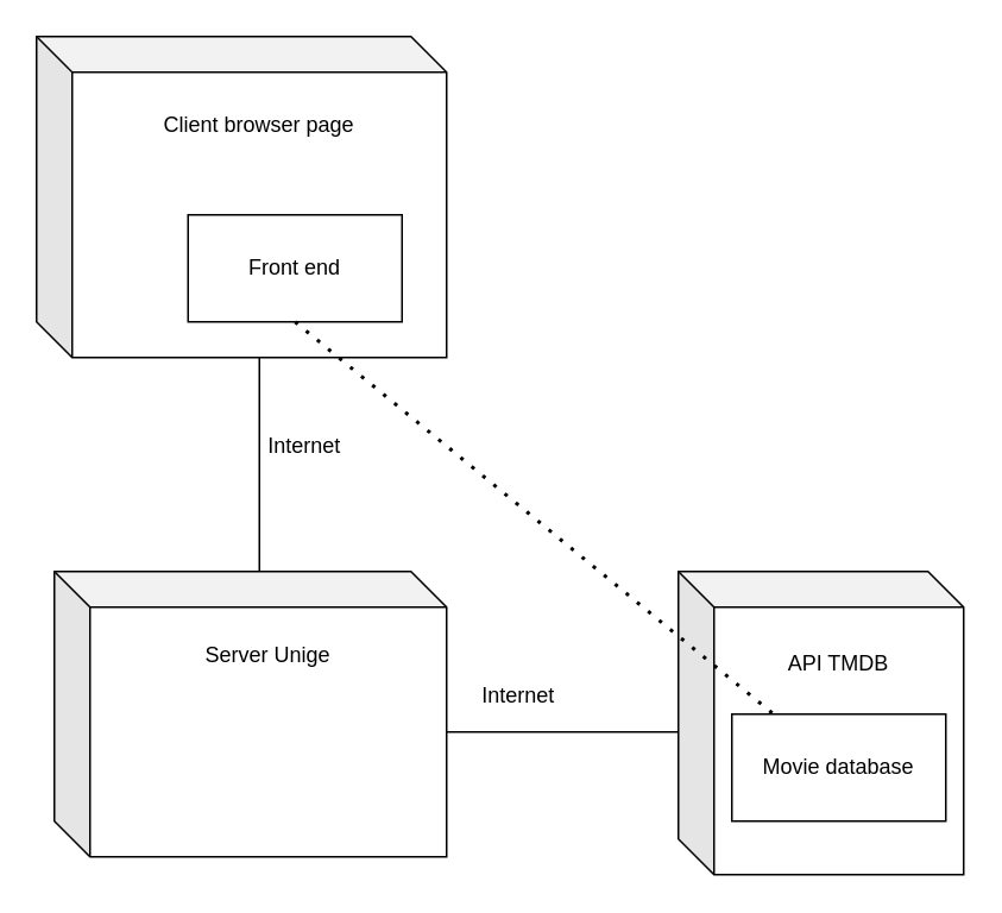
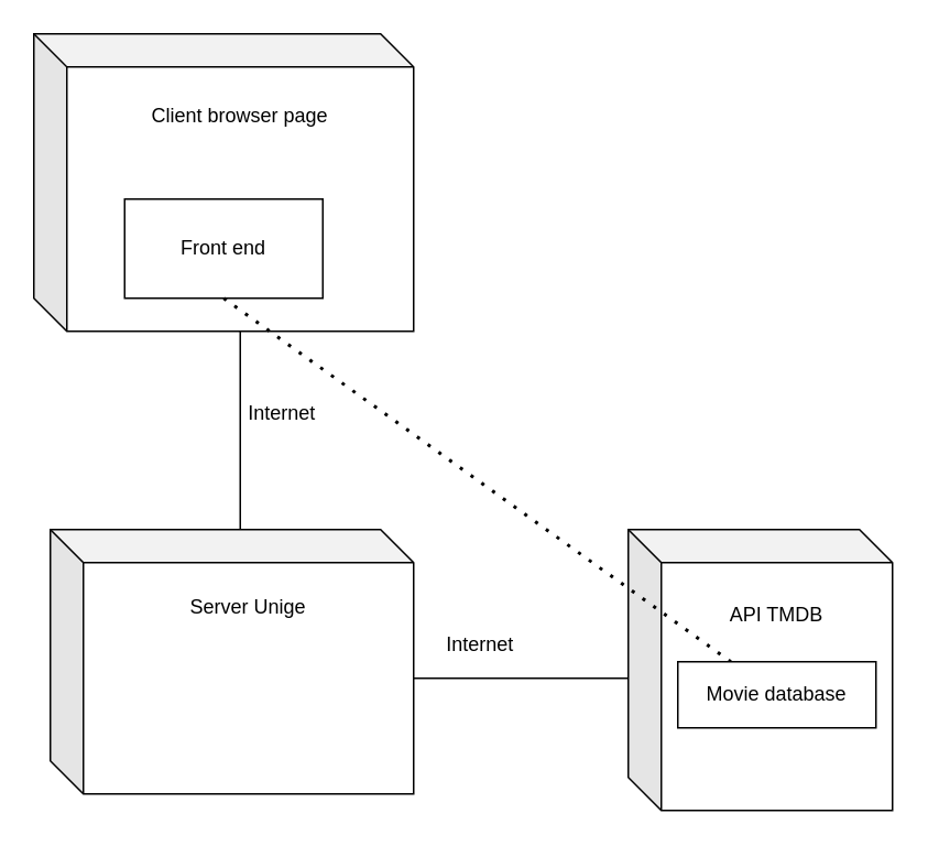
- <mxCell id="4" value="Front end" style="rounded=0;whiteSpace=wrap;html=1;" vertex="1" parent="1"><mxGeometry x="105" y="120" width="120" height="60" as="geometry" /></mxCell>
+ <mxCell id="4" value="Front end" style="rounded=0;whiteSpace=wrap;html=1;" vertex="1" parent="1"><mxGeometry x="75" y="120" width="120" height="60" as="geometry" /></mxCell>
- <mxCell id="11" value="Movie database" style="rounded=0;whiteSpace=wrap;html=1;" vertex="1" parent="1"><mxGeometry x="410" y="400" width="120" height="60" as="geometry" /></mxCell>
+ <mxCell id="11" value="Movie database" style="rounded=0;whiteSpace=wrap;html=1;" vertex="1" parent="1"><mxGeometry x="410" y="400" width="120" height="40" as="geometry" /></mxCell>
